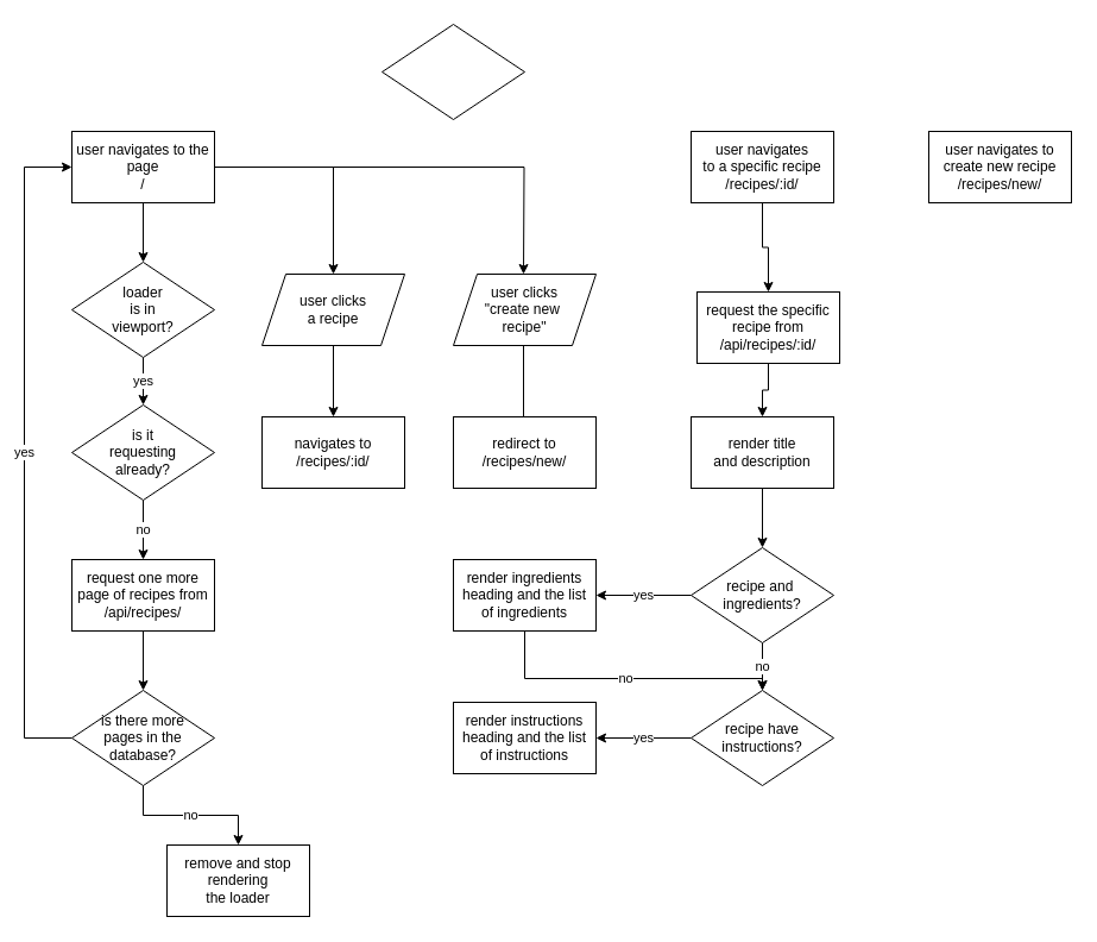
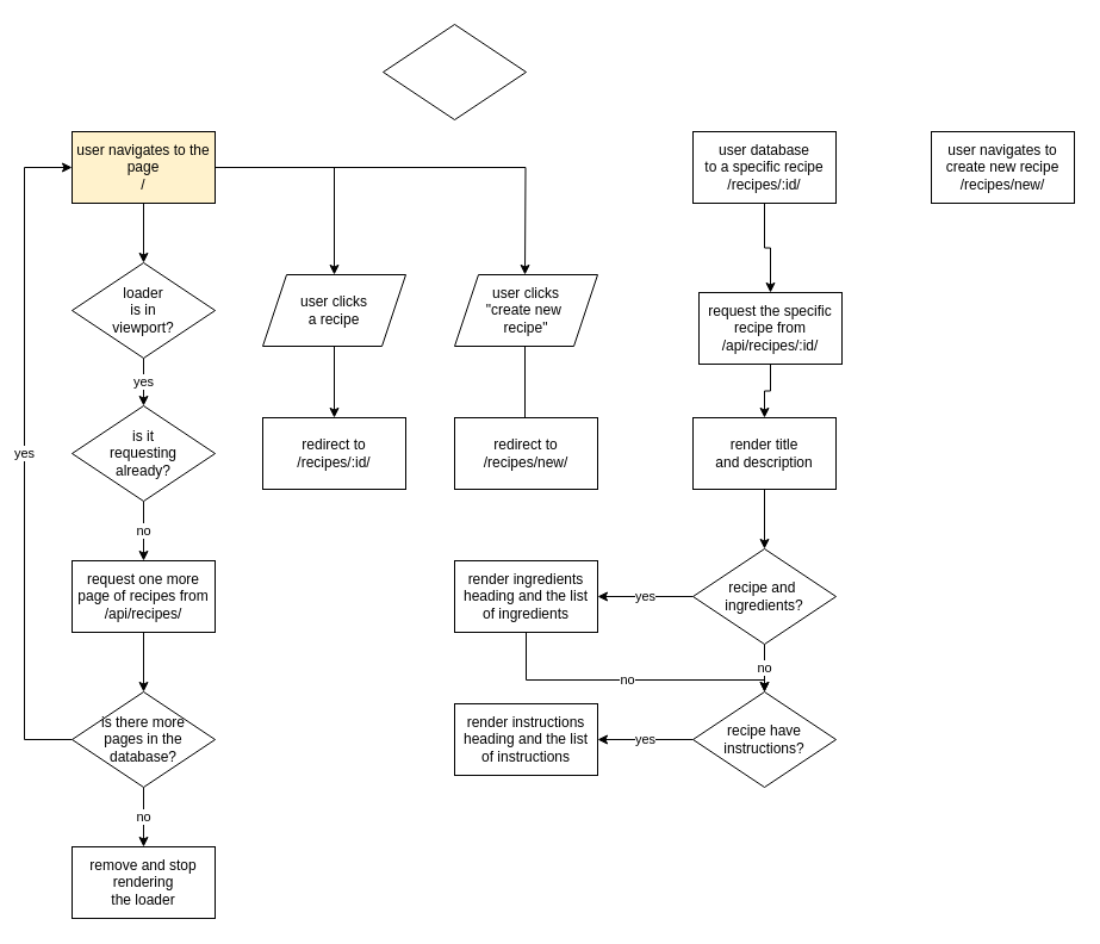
- <mxCell id="5" value="user navigates to the page&lt;br&gt;/" style="rounded=0;whiteSpace=wrap;html=1;" vertex="1" parent="1"><mxGeometry x="60" y="110" width="120" height="60" as="geometry" /></mxCell>
+ <mxCell id="5" value="user navigates to the page&lt;br&gt;/" style="rounded=0;whiteSpace=wrap;html=1;fillColor=#fff2cc;" vertex="1" parent="1"><mxGeometry x="60" y="110" width="120" height="60" as="geometry" /></mxCell>
- <mxCell id="24" value="user navigates&lt;br&gt;to a specific recipe&lt;br&gt;/recipes/:id/" style="rounded=0;whiteSpace=wrap;html=1;" vertex="1" parent="1"><mxGeometry x="581" y="110" width="120" height="60" as="geometry" /></mxCell>
+ <mxCell id="24" value="user database&lt;br&gt;to a specific recipe&lt;br&gt;/recipes/:id/" style="rounded=0;whiteSpace=wrap;html=1;" vertex="1" parent="1"><mxGeometry x="581" y="110" width="120" height="60" as="geometry" /></mxCell>
- <mxCell id="21" value="navigates to &lt;br&gt;/recipes/:id/" style="rounded=0;whiteSpace=wrap;html=1;" vertex="1" parent="1"><mxGeometry x="220" y="350" width="120" height="60" as="geometry" /></mxCell>
+ <mxCell id="21" value="redirect to &lt;br&gt;/recipes/:id/" style="rounded=0;whiteSpace=wrap;html=1;" vertex="1" parent="1"><mxGeometry x="220" y="350" width="120" height="60" as="geometry" /></mxCell>
- <mxCell id="16" value="remove and stop&lt;br&gt;rendering&lt;br&gt;the loader" style="rounded=0;whiteSpace=wrap;html=1;" vertex="1" parent="1"><mxGeometry x="140" y="710" width="120" height="60" as="geometry" /></mxCell>
+ <mxCell id="16" value="remove and stop&lt;br&gt;rendering&lt;br&gt;the loader" style="rounded=0;whiteSpace=wrap;html=1;" vertex="1" parent="1"><mxGeometry x="60" y="710" width="120" height="60" as="geometry" /></mxCell>
